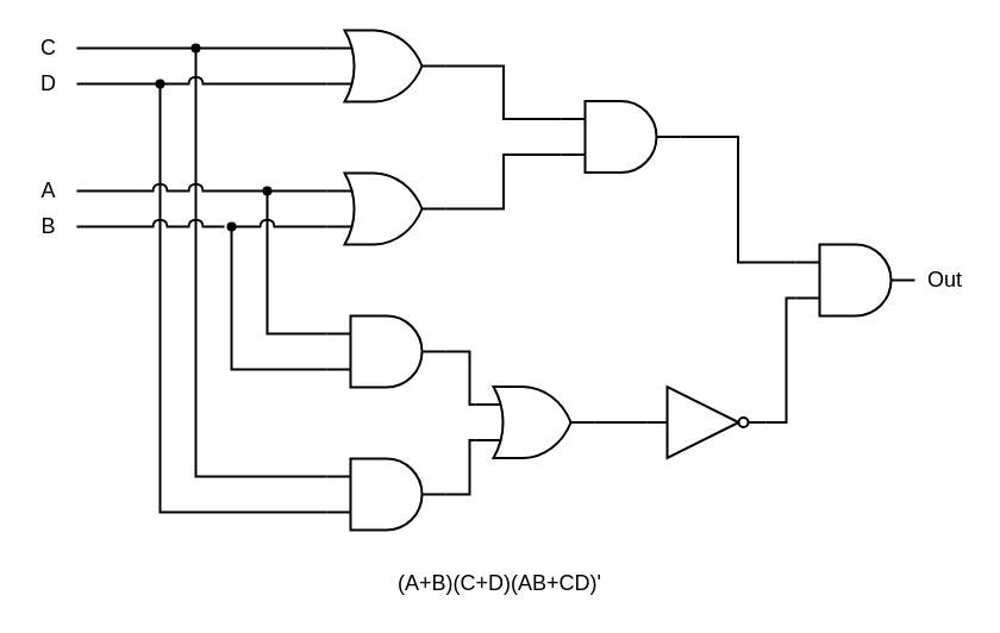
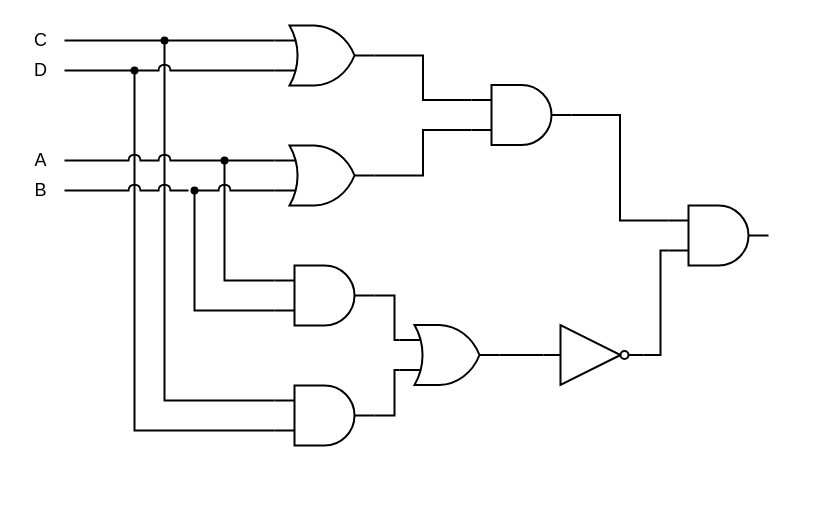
- <mxCell id="38" value="&lt;font style=&quot;font-size: 18px;&quot;&gt;Out&lt;/font&gt;" style="text;html=1;align=center;verticalAlign=middle;resizable=0;points=[];autosize=1;strokeColor=none;fillColor=none;" vertex="1" parent="1"><mxGeometry x="768" y="215" width="50" height="40" as="geometry" /></mxCell>
- <mxCell id="39" value="&lt;font style=&quot;font-size: 18px;&quot;&gt;(A+B)(C+D)(AB+CD)'&lt;/font&gt;" style="text;html=1;align=center;verticalAlign=middle;resizable=0;points=[];autosize=1;strokeColor=none;fillColor=none;" vertex="1" parent="1"><mxGeometry x="324" y="470" width="190" height="40" as="geometry" /></mxCell>
